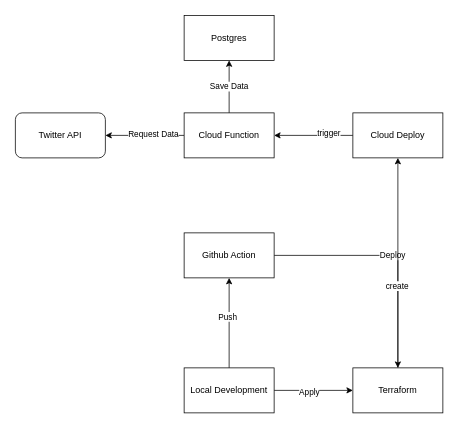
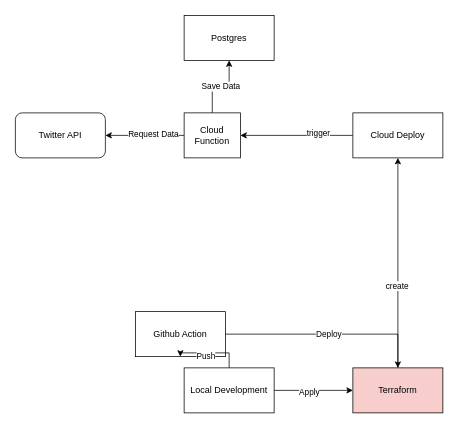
- <mxCell id="5" value="&lt;div&gt;Cloud Function&lt;/div&gt;" style="rounded=0;whiteSpace=wrap;html=1;" vertex="1" parent="1"><mxGeometry x="245" y="150" width="120" height="60" as="geometry" /></mxCell>
+ <mxCell id="5" value="&lt;div&gt;Cloud Function&lt;/div&gt;" style="rounded=0;whiteSpace=wrap;html=1;" vertex="1" parent="1"><mxGeometry x="245" y="150" width="75" height="60" as="geometry" /></mxCell>
- <mxCell id="10" value="&lt;div&gt;Github Action&lt;/div&gt;" style="rounded=0;whiteSpace=wrap;html=1;" vertex="1" parent="1"><mxGeometry x="245" y="310" width="120" height="60" as="geometry" /></mxCell>
+ <mxCell id="10" value="&lt;div&gt;Github Action&lt;/div&gt;" style="rounded=0;whiteSpace=wrap;html=1;" vertex="1" parent="1"><mxGeometry x="180" y="415" width="120" height="60" as="geometry" /></mxCell>
- <mxCell id="15" value="&lt;div&gt;Terraform&lt;/div&gt;" style="rounded=0;whiteSpace=wrap;html=1;" vertex="1" parent="1"><mxGeometry x="470" y="490" width="120" height="60" as="geometry" /></mxCell>
+ <mxCell id="15" value="&lt;div&gt;Terraform&lt;/div&gt;" style="rounded=0;whiteSpace=wrap;html=1;fillColor=#f8cecc;" vertex="1" parent="1"><mxGeometry x="470" y="490" width="120" height="60" as="geometry" /></mxCell>
